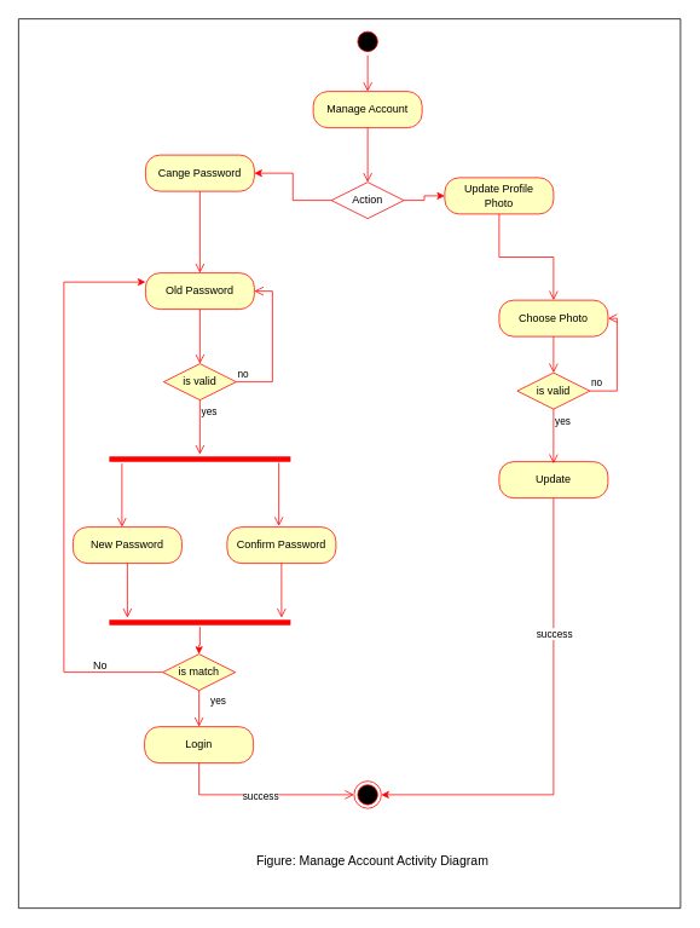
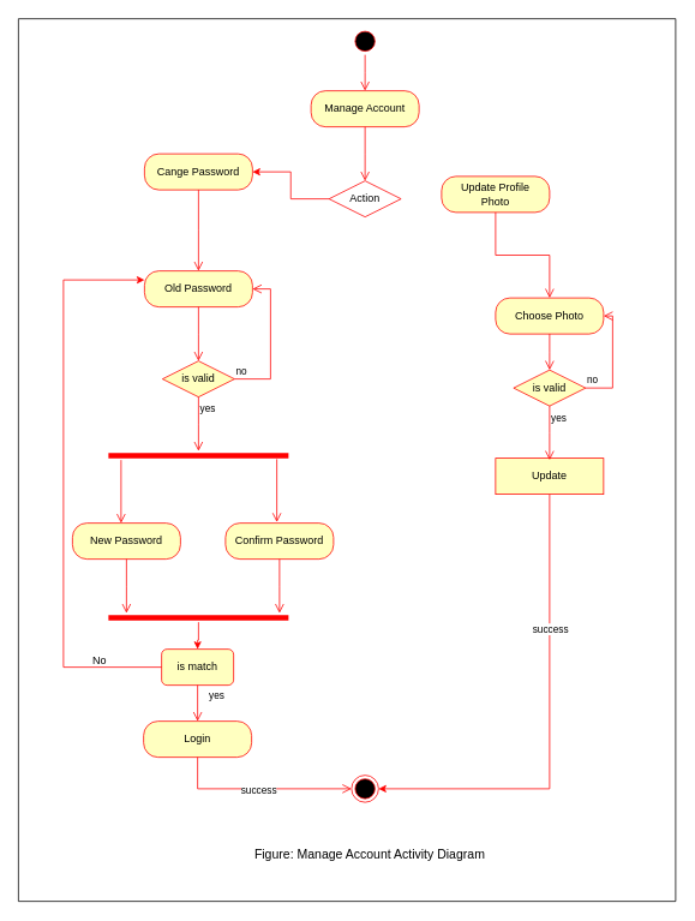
- <mxCell id="7" value="" style="edgeStyle=orthogonalEdgeStyle;rounded=0;orthogonalLoop=1;jettySize=auto;html=1;strokeColor=#FF0000;" parent="1" source="8" target="11" edge="1"><mxGeometry relative="1" as="geometry" /></mxCell>
- <mxCell id="38" value="Update" style="rounded=1;whiteSpace=wrap;html=1;arcSize=40;fontColor=#000000;fillColor=#ffffc0;strokeColor=#ff0000;" parent="27" vertex="1"><mxGeometry x="530" y="488" width="120" height="40" as="geometry" /></mxCell>
+ <mxCell id="38" value="Update" style="whiteSpace=wrap;html=1;arcSize=40;fontColor=#000000;fillColor=#ffffc0;strokeColor=#ff0000;rounded=0;" parent="27" vertex="1"><mxGeometry x="530" y="488" width="120" height="40" as="geometry" /></mxCell>
- <mxCell id="28" value="is match" style="rhombus;whiteSpace=wrap;html=1;fontColor=#000000;fillColor=#ffffc0;strokeColor=#ff0000;" parent="27" vertex="1"><mxGeometry x="159" y="700" width="80" height="40" as="geometry" /></mxCell>
+ <mxCell id="28" value="is match" style="whiteSpace=wrap;html=1;fontColor=#000000;fillColor=#ffffc0;strokeColor=#ff0000;rounded=1;" parent="27" vertex="1"><mxGeometry x="159" y="700" width="80" height="40" as="geometry" /></mxCell>
